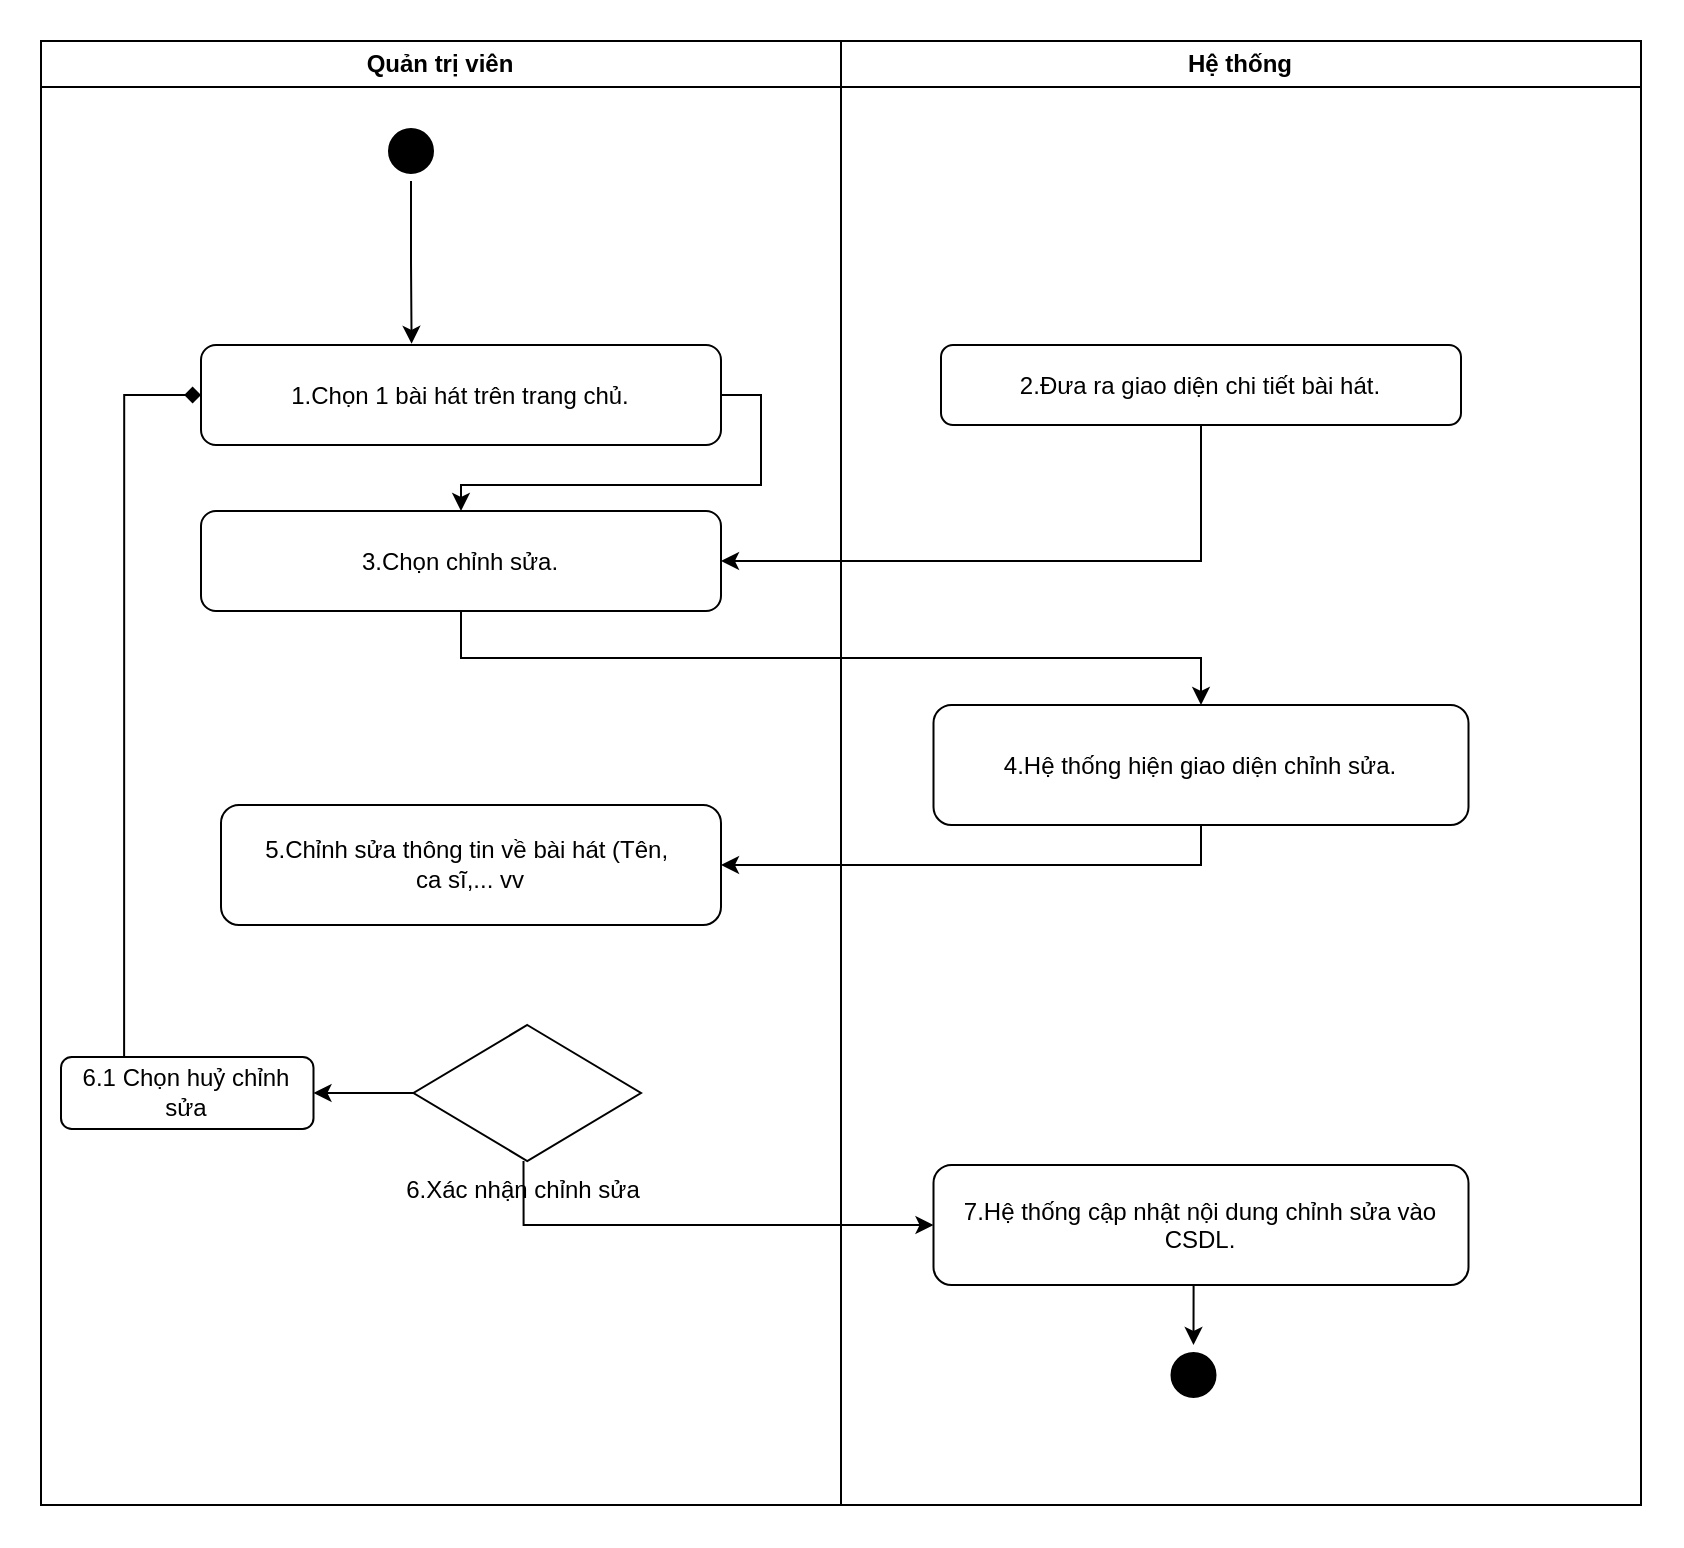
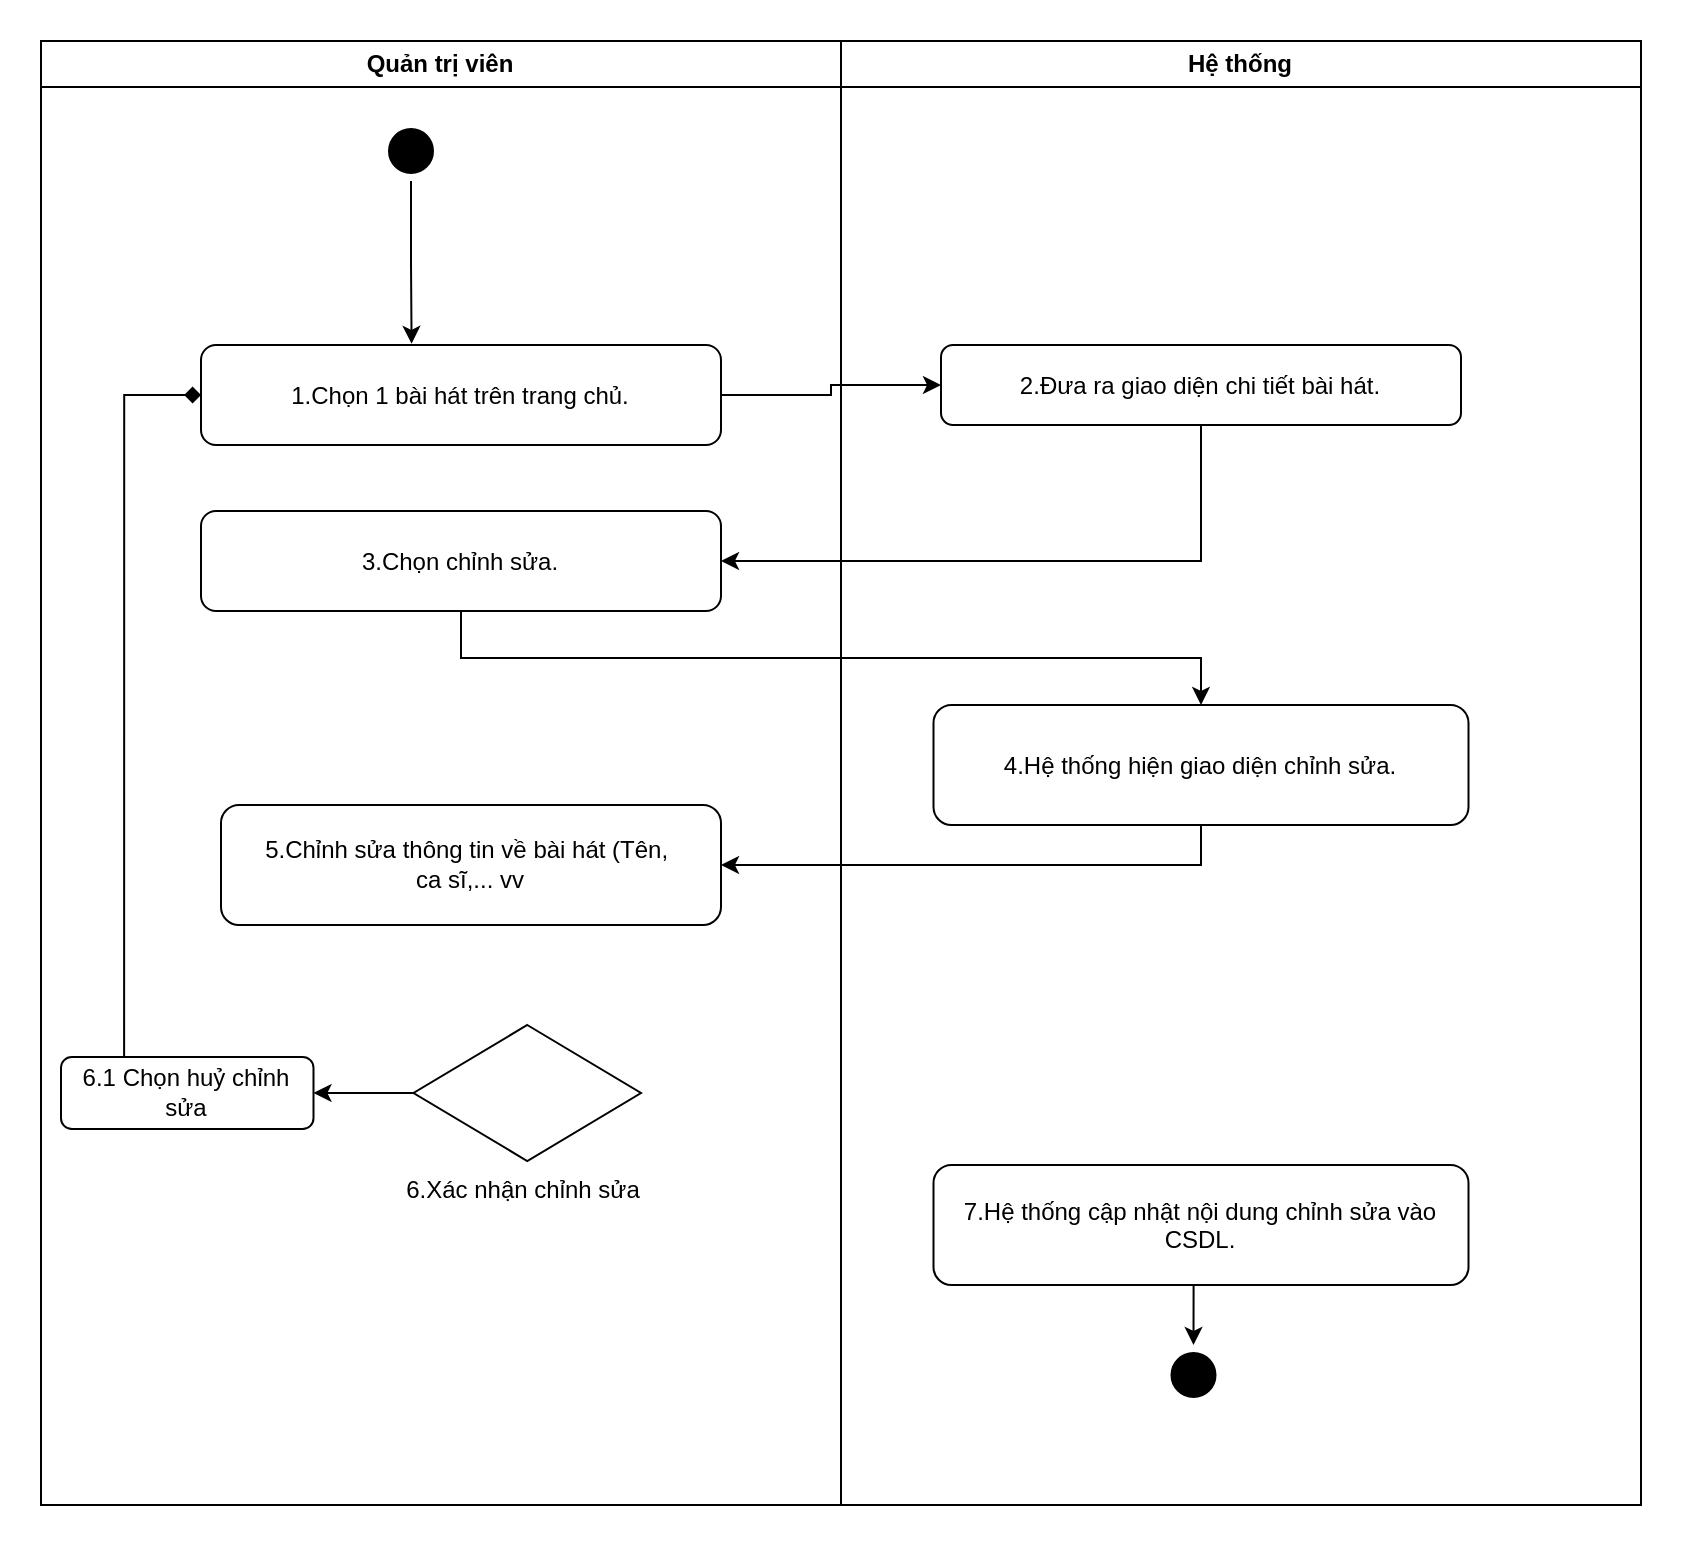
- <mxCell id="20" style="edgeStyle=orthogonalEdgeStyle;rounded=0;orthogonalLoop=1;jettySize=auto;html=1;exitX=1;exitY=0.5;exitDx=0;exitDy=0;" parent="1" source="5" target="4" edge="1"><mxGeometry relative="1" as="geometry" /></mxCell>
+ <mxCell id="20" style="edgeStyle=orthogonalEdgeStyle;rounded=0;orthogonalLoop=1;jettySize=auto;html=1;exitX=1;exitY=0.5;exitDx=0;exitDy=0;entryX=0;entryY=0.5;entryDx=0;entryDy=0;" parent="1" source="5" target="19" edge="1"><mxGeometry relative="1" as="geometry" /></mxCell>
- <mxCell id="15" style="edgeStyle=orthogonalEdgeStyle;rounded=0;orthogonalLoop=1;jettySize=auto;html=1;exitX=0.5;exitY=0;exitDx=0;exitDy=0;entryX=0;entryY=0.5;entryDx=0;entryDy=0;" edge="1" parent="2" source="9" target="14"><mxGeometry relative="1" as="geometry"><Array as="points"><mxPoint x="241.25" y="592" /></Array></mxGeometry></mxCell>
